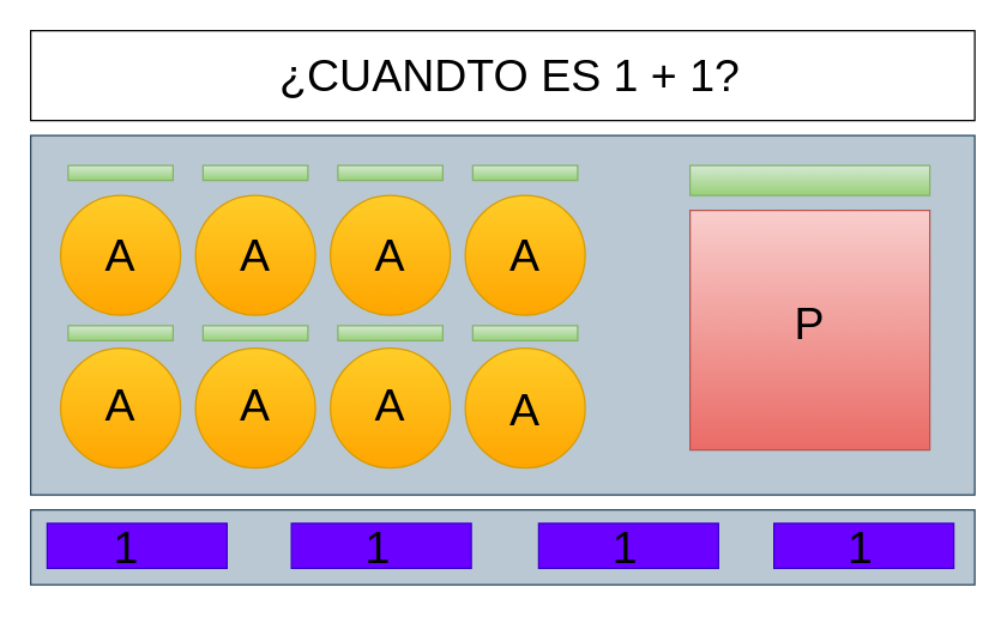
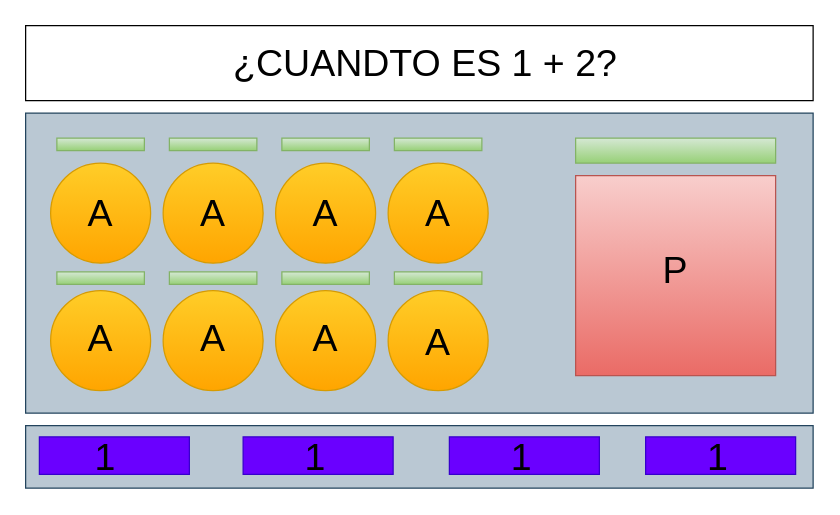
- <mxCell id="6" value="&lt;font style=&quot;font-size: 30px&quot;&gt;¿CUANDTO ES 1 + 1?&lt;/font&gt;" style="text;html=1;align=center;verticalAlign=middle;whiteSpace=wrap;rounded=0;" vertex="1" parent="1"><mxGeometry x="60" y="40" width="560" height="20" as="geometry" /></mxCell>
+ <mxCell id="6" value="&lt;font style=&quot;font-size: 30px&quot;&gt;¿CUANDTO ES 1 + 2?&lt;/font&gt;" style="text;html=1;align=center;verticalAlign=middle;whiteSpace=wrap;rounded=0;" vertex="1" parent="1"><mxGeometry x="60" y="40" width="560" height="20" as="geometry" /></mxCell>
